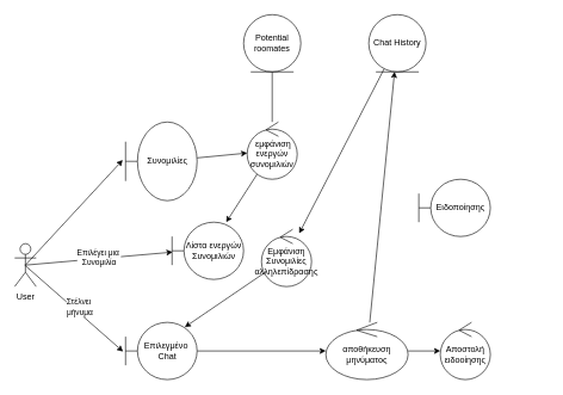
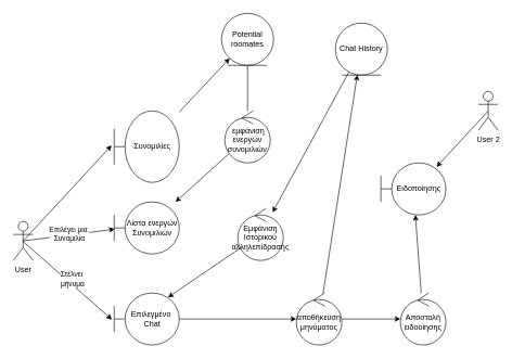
- <mxCell id="16" value="Chat History" style="ellipse;shape=umlEntity;whiteSpace=wrap;html=1;" vertex="1" parent="1"><mxGeometry x="515" y="20" width="80" height="80" as="geometry" /></mxCell>
+ <mxCell id="16" value="Chat History" style="ellipse;shape=umlEntity;whiteSpace=wrap;html=1;" vertex="1" parent="1"><mxGeometry x="515" y="35" width="80" height="80" as="geometry" /></mxCell>
+ <mxCell id="26" value="User 2&lt;div&gt;&lt;br&gt;&lt;/div&gt;" style="shape=umlActor;verticalLabelPosition=bottom;verticalAlign=top;html=1;" vertex="1" parent="1"><mxGeometry x="735" y="140" width="30" height="60" as="geometry" /></mxCell>
+ <mxCell id="28" style="edgeStyle=none;rounded=0;orthogonalLoop=1;jettySize=auto;html=1;exitX=0.5;exitY=0.5;exitDx=0;exitDy=0;exitPerimeter=0;entryX=0.856;entryY=0.077;entryDx=0;entryDy=0;entryPerimeter=0;" edge="1" parent="1" source="26" target="27"><mxGeometry relative="1" as="geometry" /></mxCell>
- <mxCell id="2" value="" style="edgeStyle=none;rounded=0;orthogonalLoop=1;jettySize=auto;html=1;" edge="1" parent="1" source="3" target="9"><mxGeometry relative="1" as="geometry" /></mxCell>
+ <mxCell id="2" value="" style="edgeStyle=none;rounded=0;orthogonalLoop=1;jettySize=auto;html=1;" edge="1" parent="1" source="3" target="5"><mxGeometry relative="1" as="geometry" /></mxCell>
- <mxCell id="10" value="Λίστα ενεργών&lt;div&gt;Συνομιλιών&lt;/div&gt;" style="shape=umlBoundary;whiteSpace=wrap;html=1;" vertex="1" parent="1"><mxGeometry x="240" y="310" width="100" height="80" as="geometry" /></mxCell>
+ <mxCell id="10" value="Λίστα ενεργών&lt;div&gt;Συνομιλιών&lt;/div&gt;" style="shape=umlBoundary;whiteSpace=wrap;html=1;" vertex="1" parent="1"><mxGeometry x="175" y="310" width="100" height="80" as="geometry" /></mxCell>
- <mxCell id="14" value="Εμφάνιση Συνομιλίες&lt;div&gt;αλληλεπίδρασης&lt;/div&gt;" style="ellipse;shape=umlControl;whiteSpace=wrap;html=1;" vertex="1" parent="1"><mxGeometry x="365" y="320" width="70" height="80" as="geometry" /></mxCell>
+ <mxCell id="14" value="Εμφάνιση Ιστορικού&lt;div&gt;αλληλεπίδρασης&lt;/div&gt;" style="ellipse;shape=umlControl;whiteSpace=wrap;html=1;" vertex="1" parent="1"><mxGeometry x="365" y="320" width="70" height="80" as="geometry" /></mxCell>
+ <mxCell id="24" value="" style="edgeStyle=none;rounded=0;orthogonalLoop=1;jettySize=auto;html=1;" edge="1" parent="1" source="25" target="27"><mxGeometry relative="1" as="geometry" /></mxCell>
- <mxCell id="23" value="αποθήκευση&lt;div&gt;μηνύματος&lt;/div&gt;" style="ellipse;shape=umlControl;whiteSpace=wrap;html=1;" vertex="1" parent="1"><mxGeometry x="455" y="450" width="115" height="80" as="geometry" /></mxCell>
+ <mxCell id="23" value="αποθήκευση&lt;div&gt;μηνύματος&lt;/div&gt;" style="ellipse;shape=umlControl;whiteSpace=wrap;html=1;" vertex="1" parent="1"><mxGeometry x="455" y="450" width="70" height="80" as="geometry" /></mxCell>
